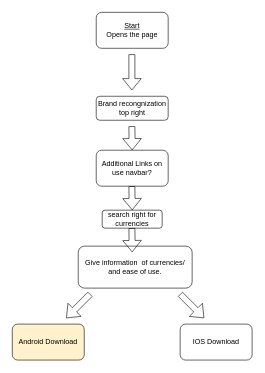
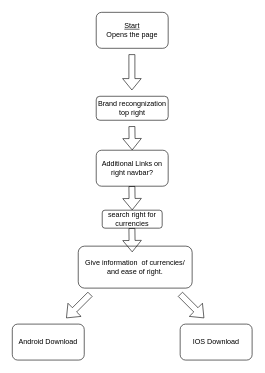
- <mxCell id="10" value="Additional Links on use navbar?" style="rounded=1;whiteSpace=wrap;html=1;" vertex="1" parent="1"><mxGeometry x="160" y="250" width="120" height="60" as="geometry" /></mxCell>
+ <mxCell id="10" value="Additional Links on right navbar?" style="rounded=1;whiteSpace=wrap;html=1;" vertex="1" parent="1"><mxGeometry x="160" y="250" width="120" height="60" as="geometry" /></mxCell>
- <mxCell id="4" value="Give information&amp;nbsp; of currencies/ and ease of use." style="rounded=1;whiteSpace=wrap;html=1;" vertex="1" parent="1"><mxGeometry x="130" y="410" width="190" height="70" as="geometry" /></mxCell>
+ <mxCell id="4" value="Give information&amp;nbsp; of currencies/ and ease of right." style="rounded=1;whiteSpace=wrap;html=1;" vertex="1" parent="1"><mxGeometry x="130" y="410" width="190" height="70" as="geometry" /></mxCell>
- <mxCell id="7" value="Android Download" style="rounded=1;whiteSpace=wrap;html=1;fillColor=#fff2cc;" vertex="1" parent="1"><mxGeometry x="20" y="540" width="120" height="60" as="geometry" /></mxCell>
+ <mxCell id="7" value="Android Download" style="rounded=1;whiteSpace=wrap;html=1;" vertex="1" parent="1"><mxGeometry x="20" y="540" width="120" height="60" as="geometry" /></mxCell>
